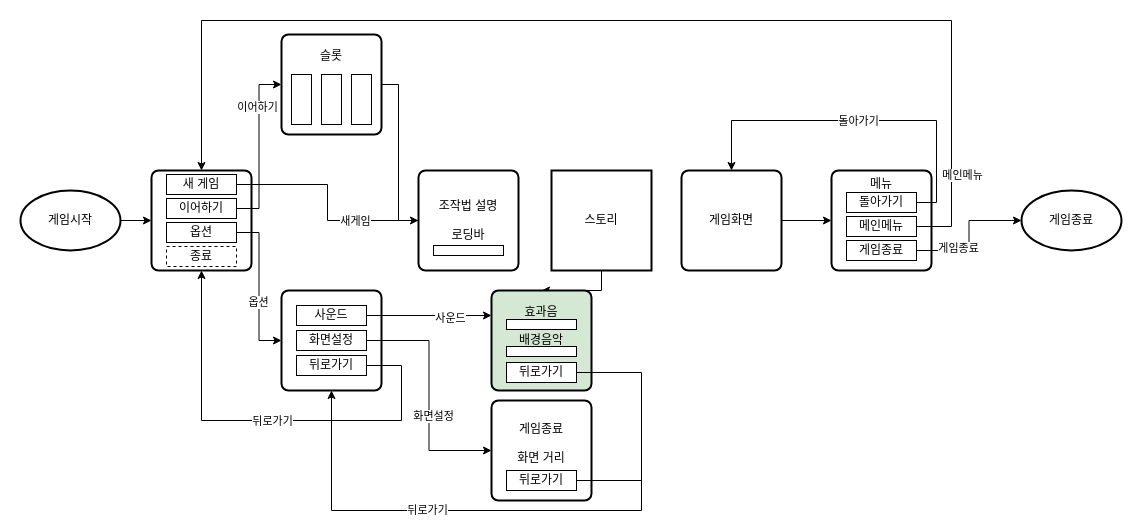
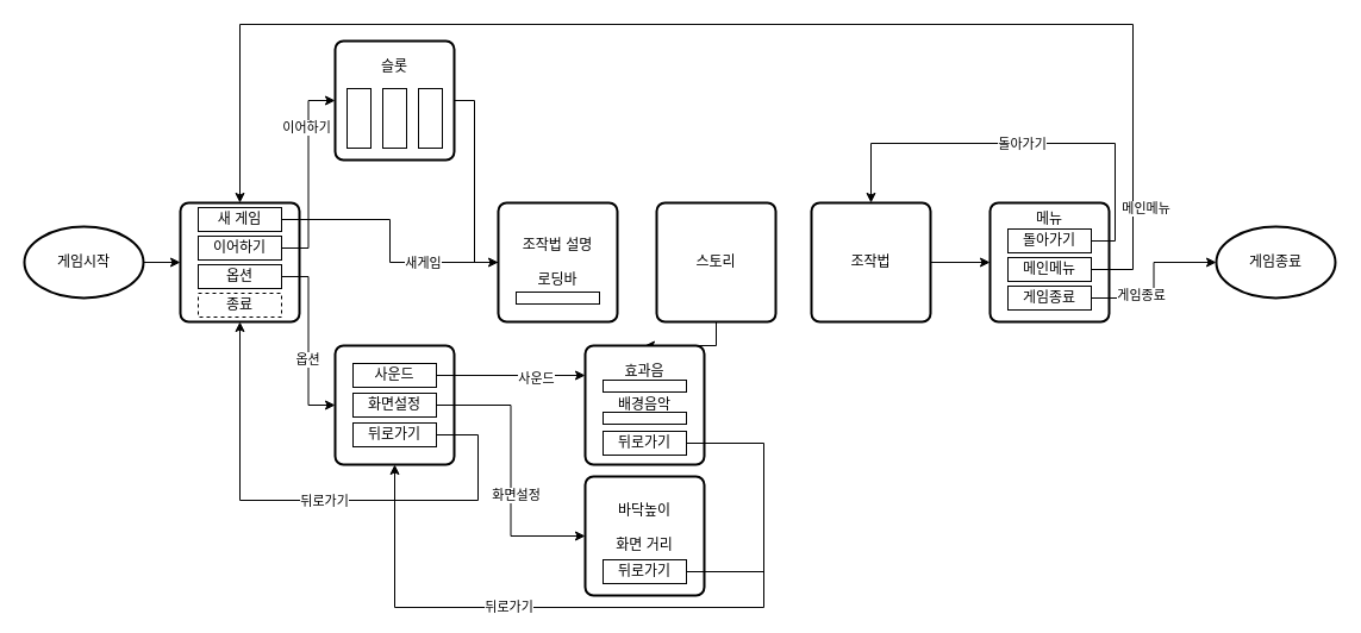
- <mxCell id="4" value="스토리" style="whiteSpace=wrap;html=1;absoluteArcSize=1;arcSize=14;strokeWidth=2;rounded=0;" parent="1" vertex="1"><mxGeometry x="551" y="170" width="100" height="100" as="geometry" /></mxCell>
+ <mxCell id="4" value="스토리" style="rounded=1;whiteSpace=wrap;html=1;absoluteArcSize=1;arcSize=14;strokeWidth=2;" parent="1" vertex="1"><mxGeometry x="551" y="170" width="100" height="100" as="geometry" /></mxCell>
- <mxCell id="6" value="게임화면" style="rounded=1;whiteSpace=wrap;html=1;absoluteArcSize=1;arcSize=14;strokeWidth=2;" parent="1" vertex="1"><mxGeometry x="681" y="170" width="100" height="100" as="geometry" /></mxCell>
+ <mxCell id="6" value="조작법" style="rounded=1;whiteSpace=wrap;html=1;absoluteArcSize=1;arcSize=14;strokeWidth=2;" parent="1" vertex="1"><mxGeometry x="681" y="170" width="100" height="100" as="geometry" /></mxCell>
- <mxCell id="34" value="효과음&lt;br&gt;&lt;br&gt;배경음악&lt;br&gt;&lt;br&gt;&amp;nbsp;" style="rounded=1;whiteSpace=wrap;html=1;absoluteArcSize=1;arcSize=14;strokeWidth=2;fillColor=#d5e8d4;" parent="1" vertex="1"><mxGeometry x="491" y="290" width="100" height="100" as="geometry" /></mxCell>
+ <mxCell id="34" value="효과음&lt;br&gt;&lt;br&gt;배경음악&lt;br&gt;&lt;br&gt;&amp;nbsp;" style="rounded=1;whiteSpace=wrap;html=1;absoluteArcSize=1;arcSize=14;strokeWidth=2;" parent="1" vertex="1"><mxGeometry x="491" y="290" width="100" height="100" as="geometry" /></mxCell>
- <mxCell id="40" value="게임종료&lt;br&gt;&lt;br&gt;화면 거리&lt;br&gt;&amp;nbsp;" style="rounded=1;whiteSpace=wrap;html=1;absoluteArcSize=1;arcSize=14;strokeWidth=2;" parent="1" vertex="1"><mxGeometry x="491" y="400" width="100" height="100" as="geometry" /></mxCell>
+ <mxCell id="40" value="바닥높이&lt;br&gt;&lt;br&gt;화면 거리&lt;br&gt;&amp;nbsp;" style="rounded=1;whiteSpace=wrap;html=1;absoluteArcSize=1;arcSize=14;strokeWidth=2;" parent="1" vertex="1"><mxGeometry x="491" y="400" width="100" height="100" as="geometry" /></mxCell>
